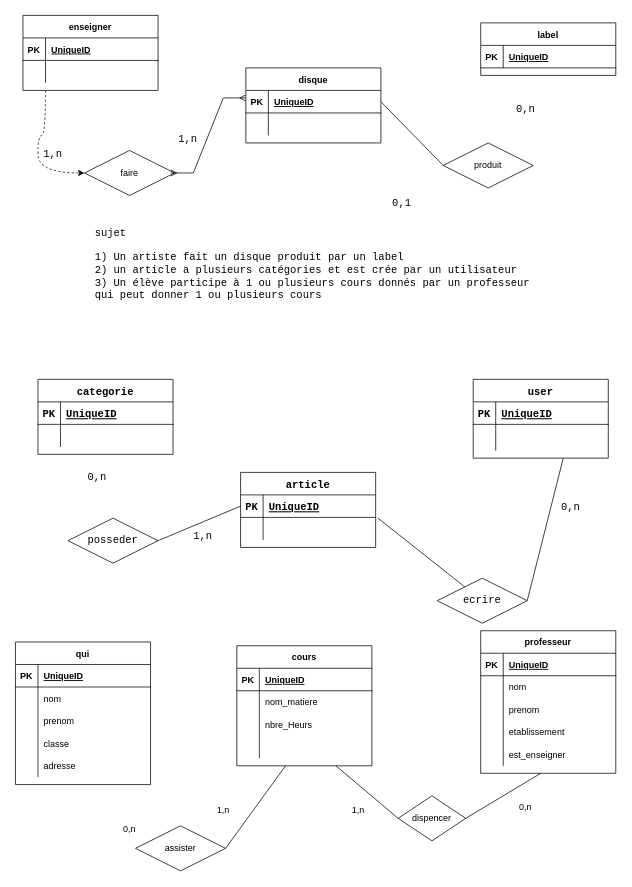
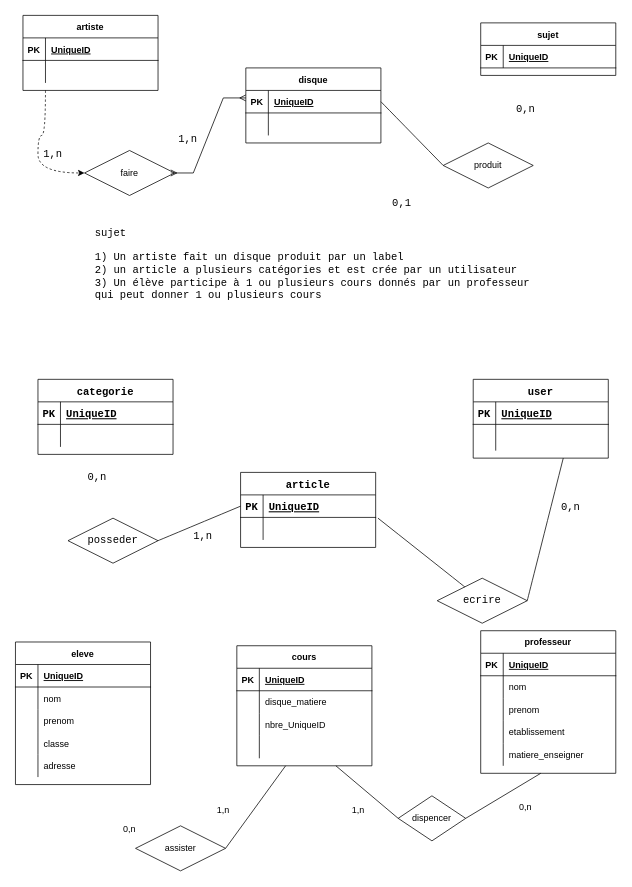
- <mxCell id="3" value="enseigner" style="shape=table;startSize=30;container=1;collapsible=1;childLayout=tableLayout;fixedRows=1;rowLines=0;fontStyle=1;align=center;resizeLast=1;" parent="1" vertex="1"><mxGeometry x="30" y="20" width="180" height="100" as="geometry" /></mxCell>
+ <mxCell id="3" value="artiste" style="shape=table;startSize=30;container=1;collapsible=1;childLayout=tableLayout;fixedRows=1;rowLines=0;fontStyle=1;align=center;resizeLast=1;" parent="1" vertex="1"><mxGeometry x="30" y="20" width="180" height="100" as="geometry" /></mxCell>
- <mxCell id="19" value="label" style="shape=table;startSize=30;container=1;collapsible=1;childLayout=tableLayout;fixedRows=1;rowLines=0;fontStyle=1;align=center;resizeLast=1;" parent="1" vertex="1"><mxGeometry x="640" y="30" width="180" height="70" as="geometry" /></mxCell>
+ <mxCell id="19" value="sujet" style="shape=table;startSize=30;container=1;collapsible=1;childLayout=tableLayout;fixedRows=1;rowLines=0;fontStyle=1;align=center;resizeLast=1;" parent="1" vertex="1"><mxGeometry x="640" y="30" width="180" height="70" as="geometry" /></mxCell>
- <mxCell id="61" value="qui" style="shape=table;startSize=30;container=1;collapsible=1;childLayout=tableLayout;fixedRows=1;rowLines=0;fontStyle=1;align=center;resizeLast=1;" parent="1" vertex="1"><mxGeometry x="20" y="855" width="180" height="190" as="geometry" /></mxCell>
+ <mxCell id="61" value="eleve" style="shape=table;startSize=30;container=1;collapsible=1;childLayout=tableLayout;fixedRows=1;rowLines=0;fontStyle=1;align=center;resizeLast=1;" parent="1" vertex="1"><mxGeometry x="20" y="855" width="180" height="190" as="geometry" /></mxCell>
- <mxCell id="83" value="nom_matiere" style="shape=partialRectangle;connectable=0;fillColor=none;top=0;left=0;bottom=0;right=0;align=left;spacingLeft=6;overflow=hidden;" parent="81" vertex="1"><mxGeometry x="30" width="150" height="30" as="geometry"><mxRectangle width="150" height="30" as="alternateBounds" /></mxGeometry></mxCell>
+ <mxCell id="83" value="disque_matiere" style="shape=partialRectangle;connectable=0;fillColor=none;top=0;left=0;bottom=0;right=0;align=left;spacingLeft=6;overflow=hidden;" parent="81" vertex="1"><mxGeometry x="30" width="150" height="30" as="geometry"><mxRectangle width="150" height="30" as="alternateBounds" /></mxGeometry></mxCell>
- <mxCell id="86" value="nbre_Heurs" style="shape=partialRectangle;connectable=0;fillColor=none;top=0;left=0;bottom=0;right=0;align=left;spacingLeft=6;overflow=hidden;" vertex="1" parent="84"><mxGeometry x="30" width="150" height="30" as="geometry"><mxRectangle width="150" height="30" as="alternateBounds" /></mxGeometry></mxCell>
+ <mxCell id="86" value="nbre_UniqueID" style="shape=partialRectangle;connectable=0;fillColor=none;top=0;left=0;bottom=0;right=0;align=left;spacingLeft=6;overflow=hidden;" vertex="1" parent="84"><mxGeometry x="30" width="150" height="30" as="geometry"><mxRectangle width="150" height="30" as="alternateBounds" /></mxGeometry></mxCell>
- <mxCell id="105" value="est_enseigner" style="shape=partialRectangle;connectable=0;fillColor=none;top=0;left=0;bottom=0;right=0;align=left;spacingLeft=6;overflow=hidden;" vertex="1" parent="103"><mxGeometry x="30" width="150" height="30" as="geometry"><mxRectangle width="150" height="30" as="alternateBounds" /></mxGeometry></mxCell>
+ <mxCell id="105" value="matiere_enseigner" style="shape=partialRectangle;connectable=0;fillColor=none;top=0;left=0;bottom=0;right=0;align=left;spacingLeft=6;overflow=hidden;" vertex="1" parent="103"><mxGeometry x="30" width="150" height="30" as="geometry"><mxRectangle width="150" height="30" as="alternateBounds" /></mxGeometry></mxCell>
